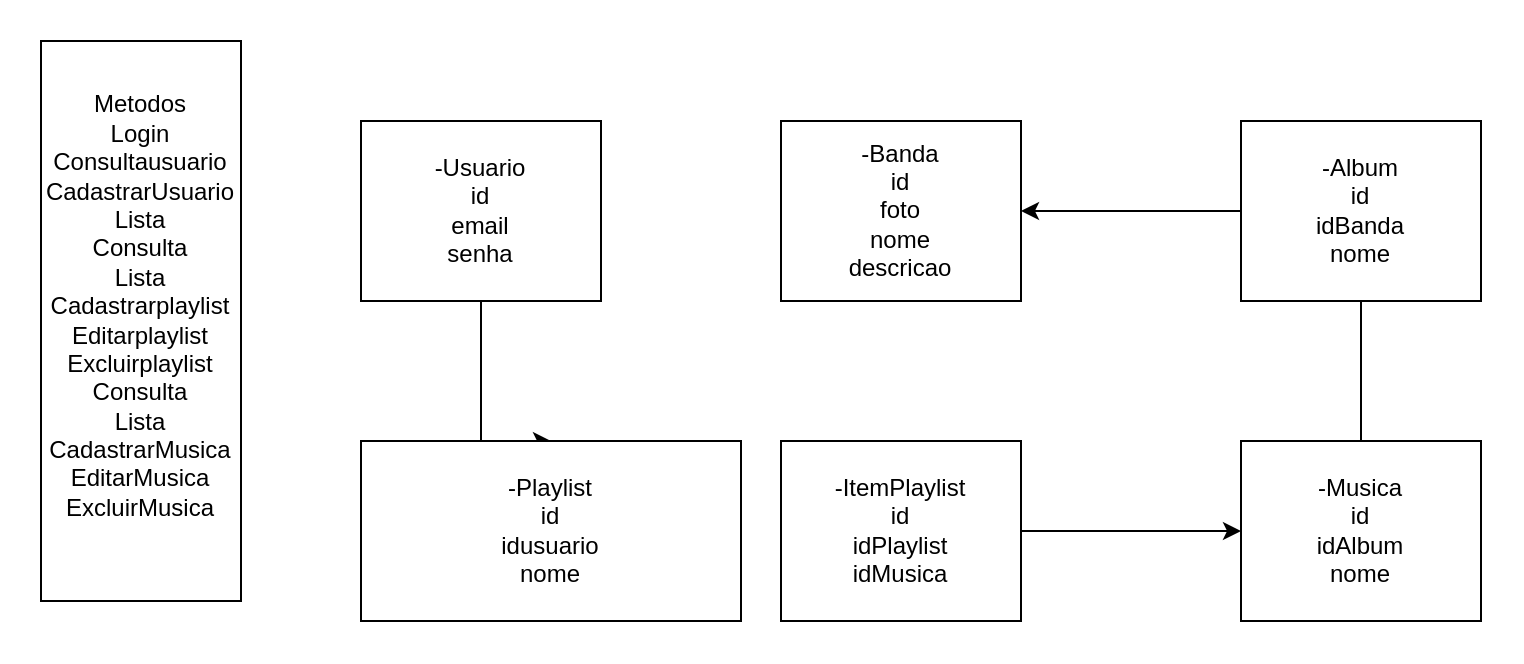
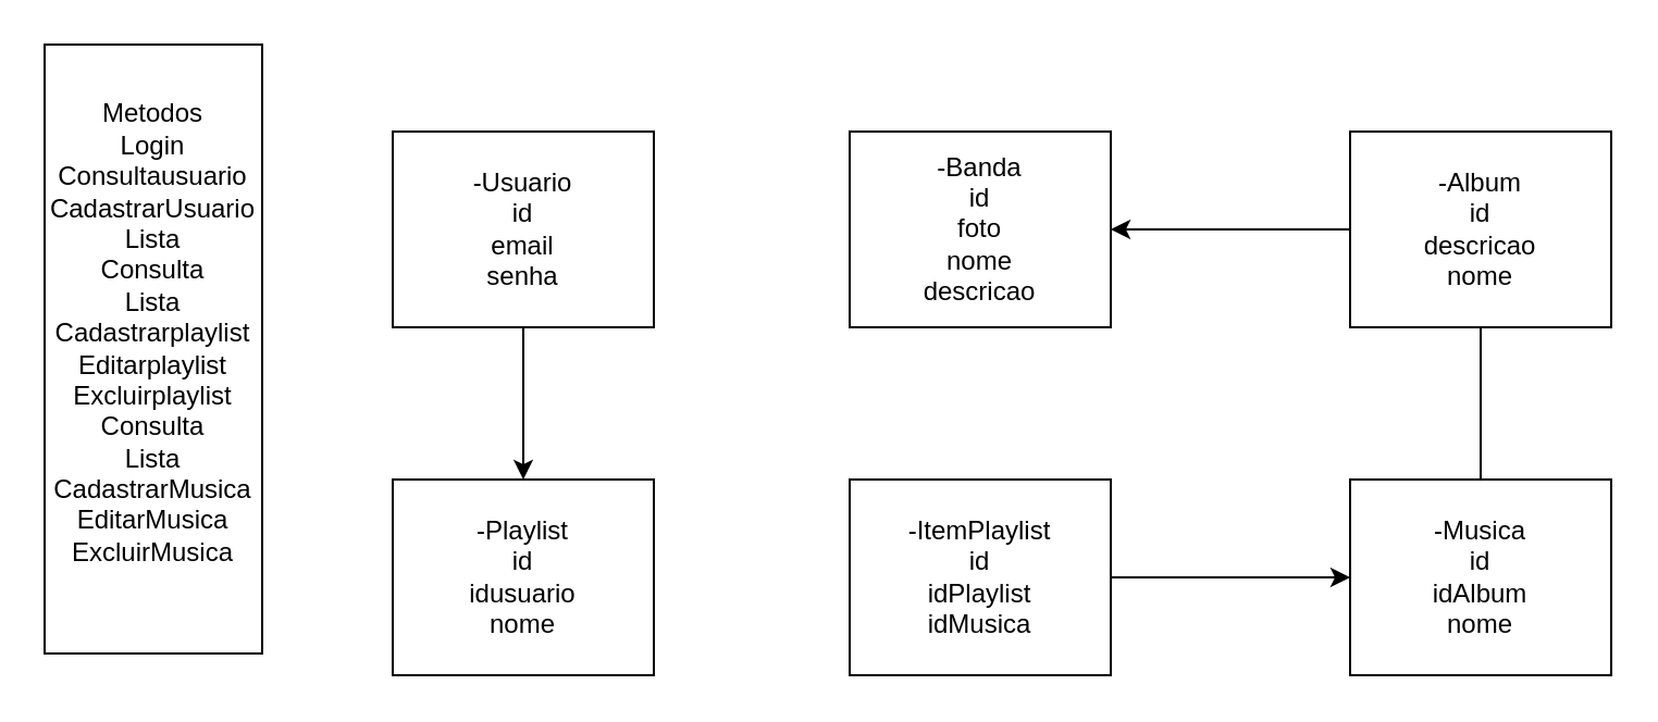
- <mxCell id="8" value="-Album&lt;br&gt;id&lt;br&gt;idBanda&lt;br&gt;nome" style="rounded=0;whiteSpace=wrap;html=1;" vertex="1" parent="1"><mxGeometry x="620" y="60" width="120" height="90" as="geometry" /></mxCell>
+ <mxCell id="8" value="-Album&lt;br&gt;id&lt;br&gt;descricao&lt;br&gt;nome" style="rounded=0;whiteSpace=wrap;html=1;" vertex="1" parent="1"><mxGeometry x="620" y="60" width="120" height="90" as="geometry" /></mxCell>
- <mxCell id="9" value="-Playlist&lt;br&gt;id&lt;br&gt;idusuario&lt;br&gt;nome" style="rounded=0;whiteSpace=wrap;html=1;" vertex="1" parent="1"><mxGeometry x="180" y="220" width="190" height="90" as="geometry" /></mxCell>
+ <mxCell id="9" value="-Playlist&lt;br&gt;id&lt;br&gt;idusuario&lt;br&gt;nome" style="rounded=0;whiteSpace=wrap;html=1;" vertex="1" parent="1"><mxGeometry x="180" y="220" width="120" height="90" as="geometry" /></mxCell>
